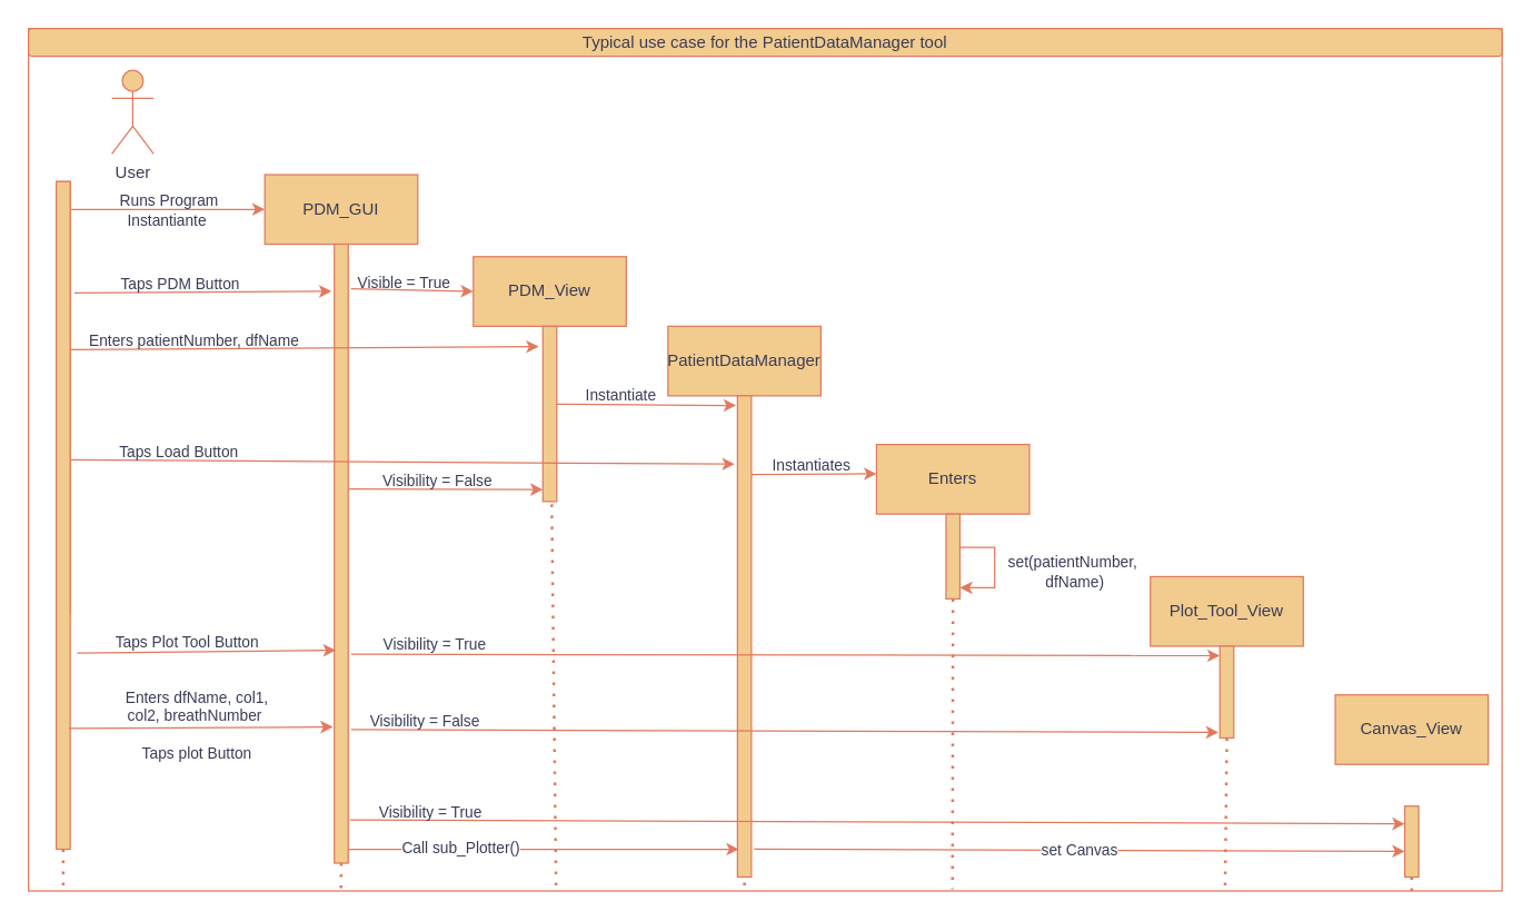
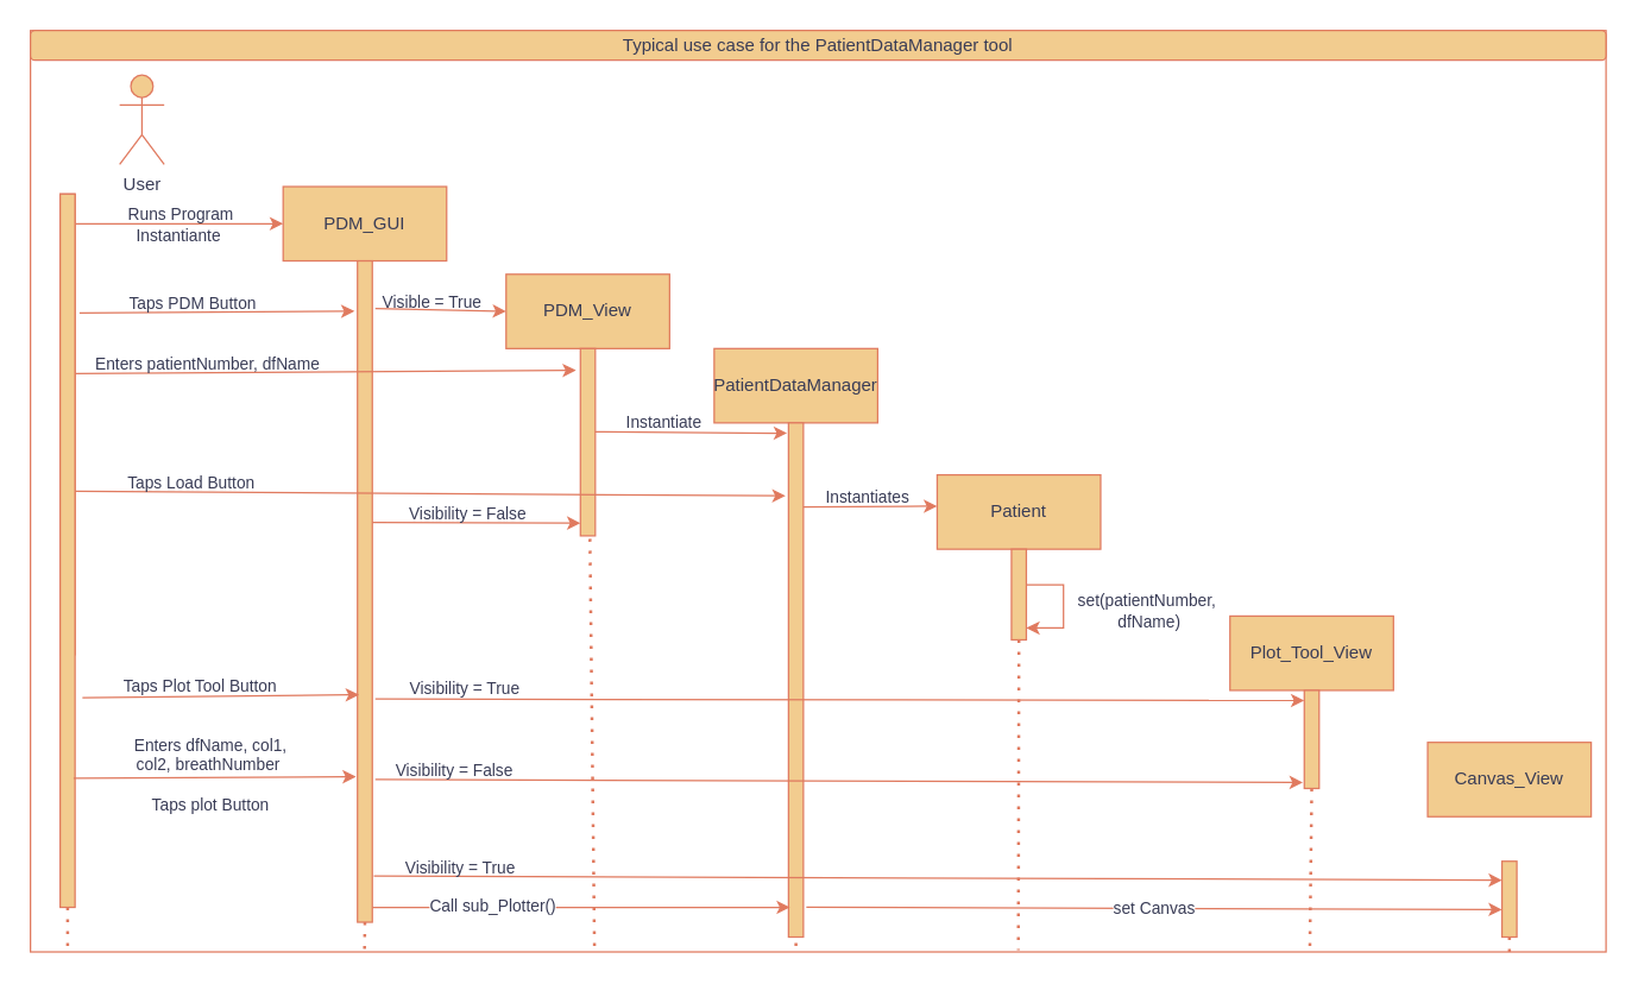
- <mxCell id="32" value="Enters" style="rounded=0;whiteSpace=wrap;html=1;labelBackgroundColor=none;fillColor=#F2CC8F;strokeColor=#E07A5F;fontColor=#393C56;" vertex="1" parent="1"><mxGeometry x="630" y="319" width="110" height="50" as="geometry" /></mxCell>
+ <mxCell id="32" value="Patient" style="rounded=0;whiteSpace=wrap;html=1;labelBackgroundColor=none;fillColor=#F2CC8F;strokeColor=#E07A5F;fontColor=#393C56;" vertex="1" parent="1"><mxGeometry x="630" y="319" width="110" height="50" as="geometry" /></mxCell>
